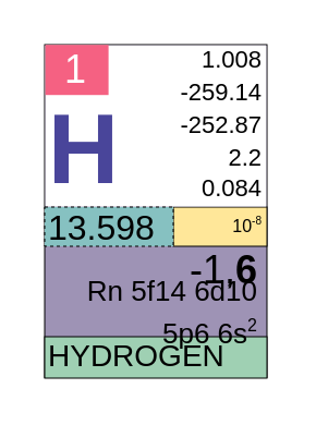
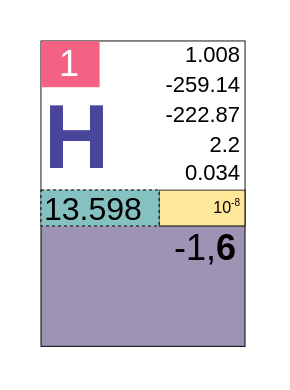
- <mxCell id="12" value="-252.87" style="rounded=0;whiteSpace=wrap;html=1;strokeWidth=0.1;movable=1;resizable=1;rotatable=1;deletable=1;editable=1;locked=0;connectable=1;container=0;fontSize=11;align=right;strokeColor=none;fillColor=none;spacingBottom=1;spacingRight=0;fontFamily=Helvetica;" vertex="1" parent="1"><mxGeometry x="75.7" y="49.9" width="46" height="14.8" as="geometry" /></mxCell>
+ <mxCell id="12" value="-222.87" style="rounded=0;whiteSpace=wrap;html=1;strokeWidth=0.1;movable=1;resizable=1;rotatable=1;deletable=1;editable=1;locked=0;connectable=1;container=0;fontSize=11;align=right;strokeColor=none;fillColor=none;spacingBottom=1;spacingRight=0;fontFamily=Helvetica;" vertex="1" parent="1"><mxGeometry x="75.7" y="49.9" width="46" height="14.8" as="geometry" /></mxCell>
- <mxCell id="15" value="0.084" style="rounded=0;whiteSpace=wrap;html=1;strokeWidth=0.1;movable=1;resizable=1;rotatable=1;deletable=1;editable=1;locked=0;connectable=1;container=0;fontSize=11;align=right;strokeColor=none;fillColor=none;spacingBottom=1;spacingRight=0;fontFamily=Helvetica;" vertex="1" parent="1"><mxGeometry x="75.7" y="79.5" width="46" height="14.8" as="geometry" /></mxCell>
+ <mxCell id="15" value="0.034" style="rounded=0;whiteSpace=wrap;html=1;strokeWidth=0.1;movable=1;resizable=1;rotatable=1;deletable=1;editable=1;locked=0;connectable=1;container=0;fontSize=11;align=right;strokeColor=none;fillColor=none;spacingBottom=1;spacingRight=0;fontFamily=Helvetica;" vertex="1" parent="1"><mxGeometry x="75.7" y="79.5" width="46" height="14.8" as="geometry" /></mxCell>
- <mxCell id="7" value="Rn 5f14 6d10 5p6 6s&lt;sup&gt;&lt;font style=&quot;font-size: 8px;&quot;&gt;2&lt;/font&gt;&lt;/sup&gt;" style="rounded=0;whiteSpace=wrap;html=1;strokeWidth=0;movable=1;resizable=1;rotatable=1;deletable=1;editable=1;locked=0;connectable=1;fillColor=none;dashed=1;strokeColor=none;container=0;align=right;spacingTop=-4;spacingLeft=0;spacingRight=2;fontFamily=Helvetica;fontSize=13;" vertex="1" parent="1"><mxGeometry x="20.3" y="136" width="102" height="18" as="geometry" /></mxCell>
- <mxCell id="6" value="&lt;font style=&quot;font-size: 14px;&quot;&gt;HYDROGEN&lt;/font&gt;" style="rounded=0;whiteSpace=wrap;html=1;strokeWidth=0.5;fontSize=14;verticalAlign=middle;horizontal=1;spacing=2;spacingBottom=-4;spacingTop=-5;align=left;movable=1;resizable=1;rotatable=1;deletable=1;editable=1;locked=0;connectable=1;container=0;fillColor=#9FD0B3;fontFamily=Arimo;fontSource=https%3A%2F%2Ffonts.googleapis.com%2Fcss%3Ffamily%3DArimo;" vertex="1" parent="1"><mxGeometry x="20" y="154" width="102" height="19" as="geometry" /></mxCell>
